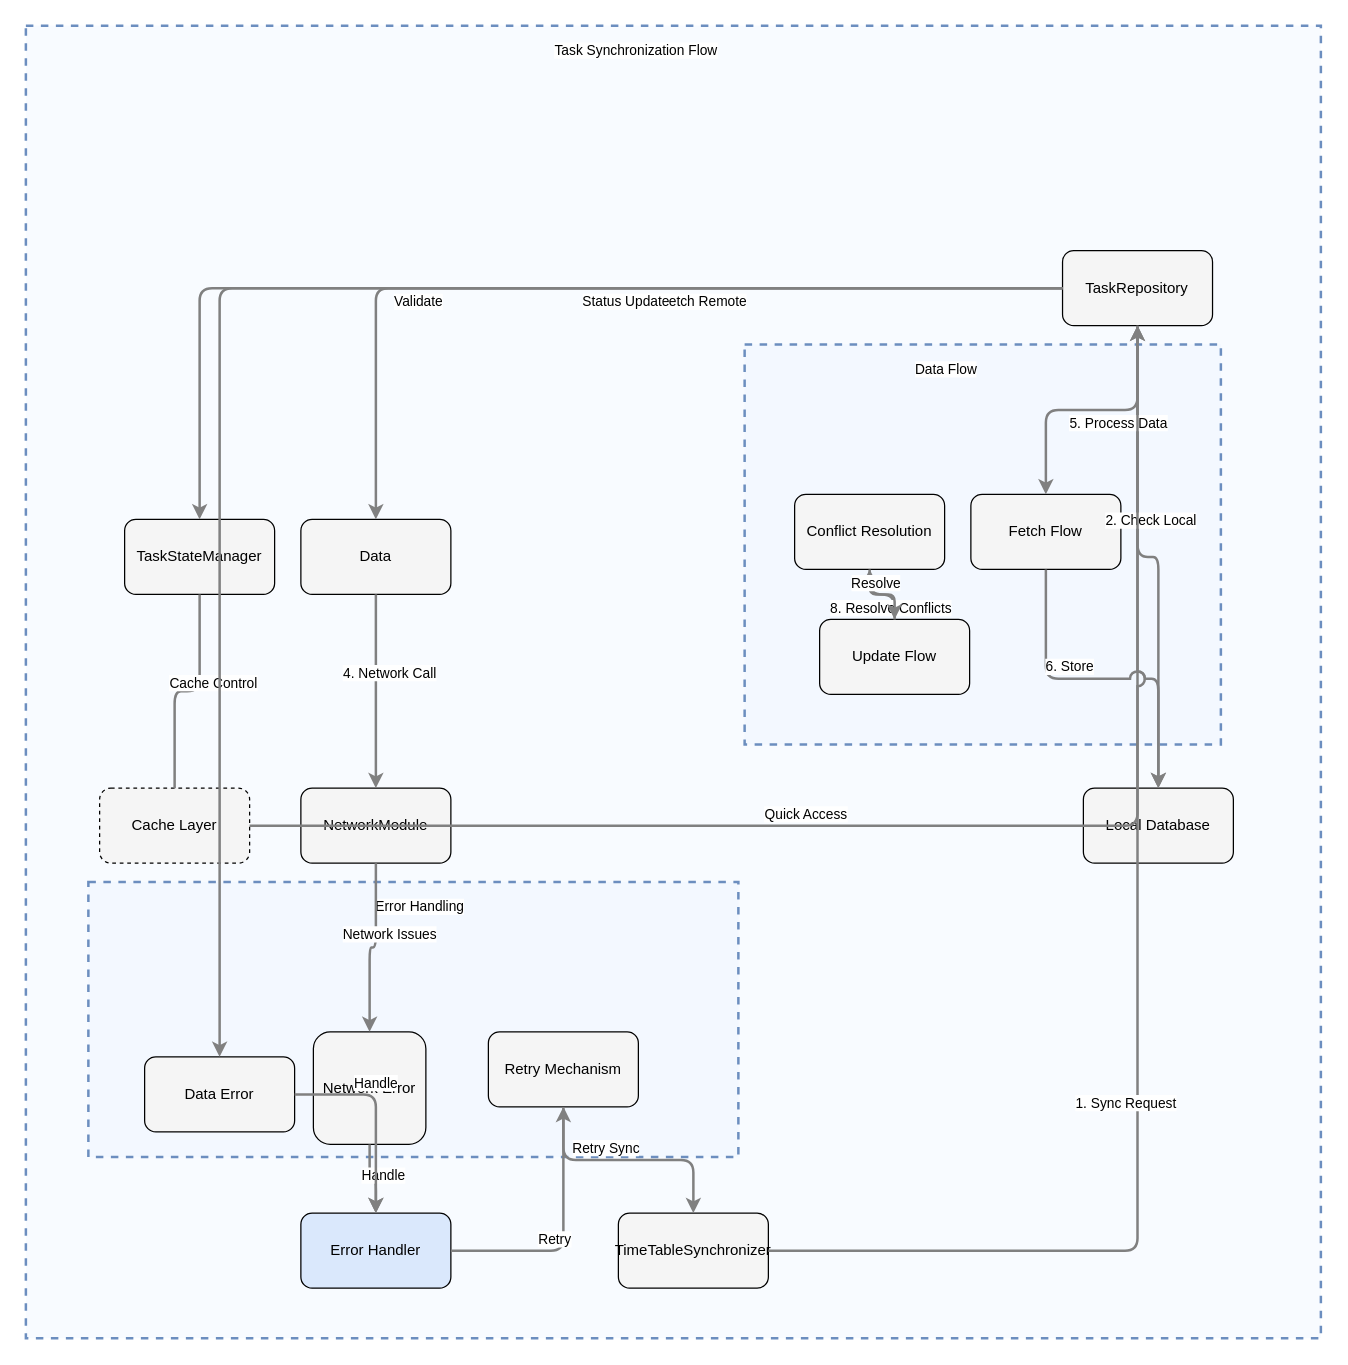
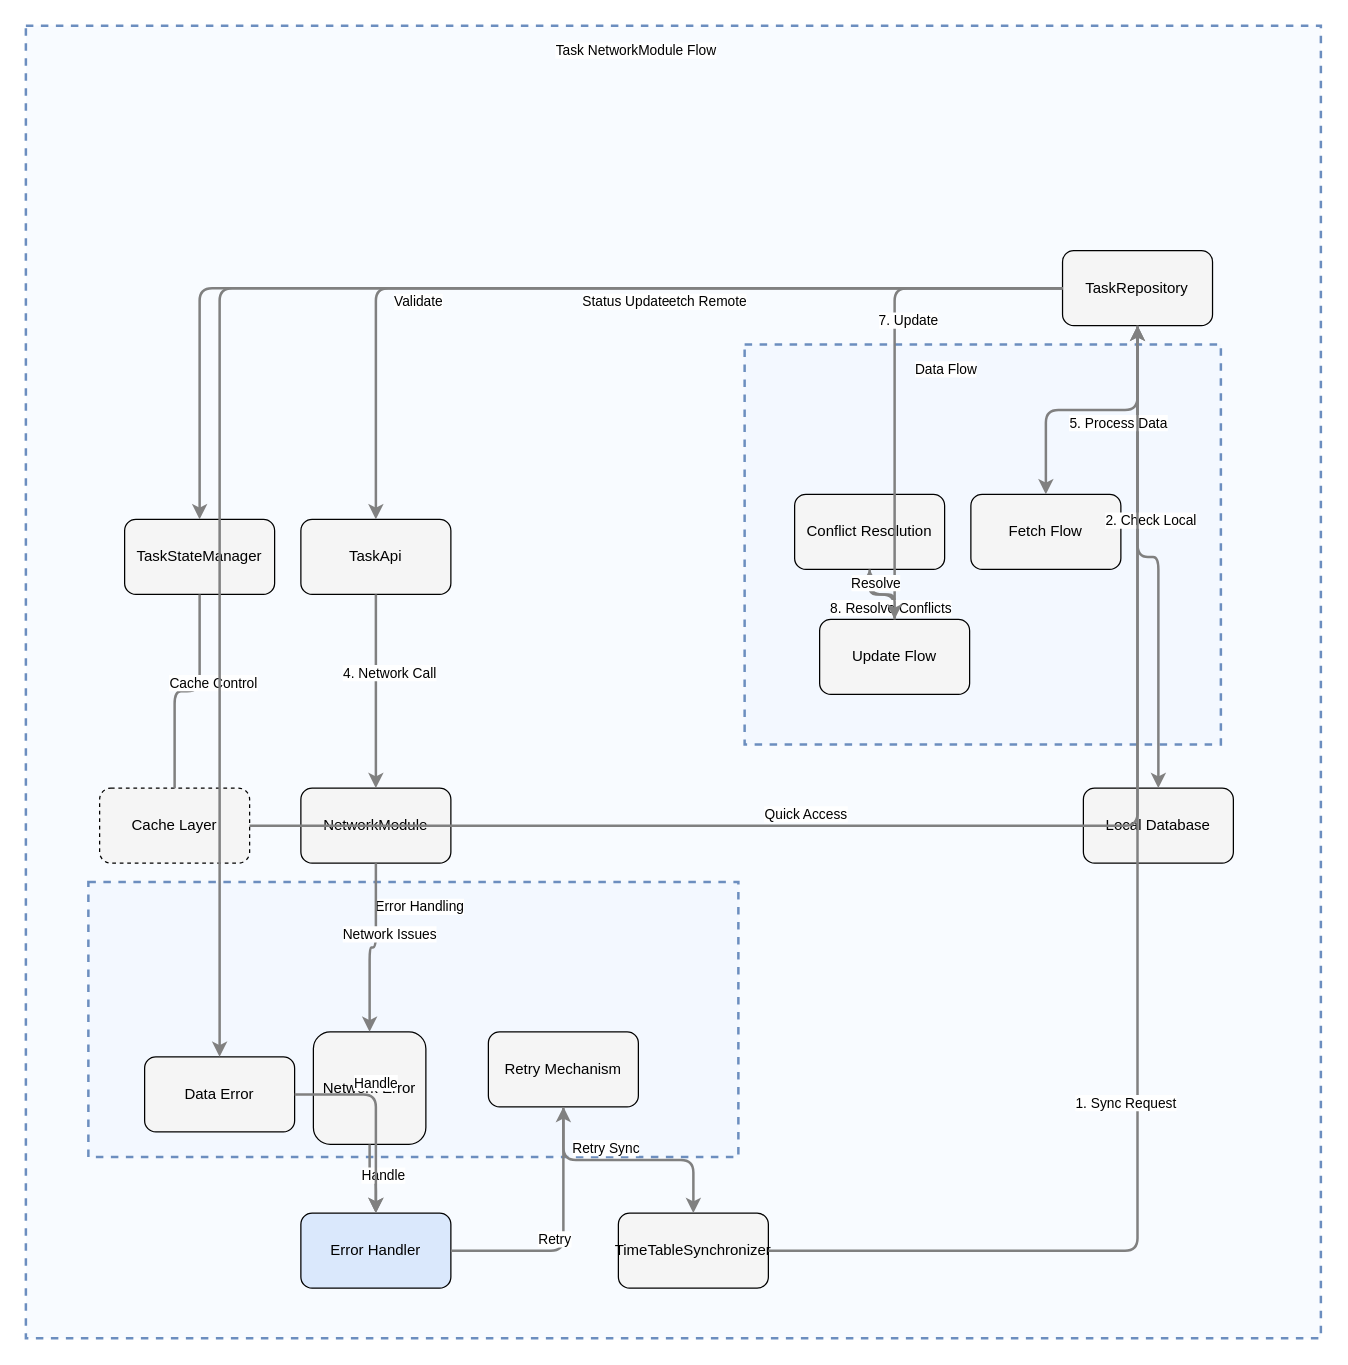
- <mxCell id="7" value="Task Synchronization Flow" style="edgeLabel;html=1;align=center;verticalAlign=middle;resizable=0;labelBackgroundColor=white;spacing=5" vertex="1" parent="1"><mxGeometry x="28" y="28" width="960" height="24" as="geometry" /></mxCell>
+ <mxCell id="7" value="Task NetworkModule Flow" style="edgeLabel;html=1;align=center;verticalAlign=middle;resizable=0;labelBackgroundColor=white;spacing=5" vertex="1" parent="1"><mxGeometry x="28" y="28" width="960" height="24" as="geometry" /></mxCell>
+ <mxCell id="34" style="edgeStyle=orthogonalEdgeStyle;rounded=1;orthogonalLoop=1;jettySize=auto;html=1;strokeColor=#808080;strokeWidth=2;jumpStyle=arc;jumpSize=10;spacing=15;labelBackgroundColor=white;labelBorderColor=none" edge="1" parent="1" source="9" target="17"><mxGeometry relative="1" as="geometry" /></mxCell>
+ <mxCell id="35" value="7. Update" style="edgeLabel;html=1;align=center;verticalAlign=middle;resizable=0;points=[];" vertex="1" connectable="0" parent="34"><mxGeometry x="-0.2" y="10" relative="1" as="geometry"><mxPoint as="offset" /></mxGeometry></mxCell>
- <mxCell id="10" value="Data" style="rounded=1;whiteSpace=wrap;html=1;fillColor=#f5f5f5" vertex="1" parent="6"><mxGeometry x="220" y="395" width="120" height="60" as="geometry" /></mxCell>
+ <mxCell id="10" value="TaskApi" style="rounded=1;whiteSpace=wrap;html=1;fillColor=#f5f5f5" vertex="1" parent="6"><mxGeometry x="220" y="395" width="120" height="60" as="geometry" /></mxCell>
- <mxCell id="32" style="edgeStyle=orthogonalEdgeStyle;rounded=1;orthogonalLoop=1;jettySize=auto;html=1;strokeColor=#808080;strokeWidth=2;jumpStyle=arc;jumpSize=10;spacing=15;labelBackgroundColor=white;labelBorderColor=none" edge="1" parent="1" source="16" target="11"><mxGeometry relative="1" as="geometry" /></mxCell>
- <mxCell id="33" value="6. Store" style="edgeLabel;html=1;align=center;verticalAlign=middle;resizable=0;points=[];" vertex="1" connectable="0" parent="32"><mxGeometry x="-0.2" y="10" relative="1" as="geometry"><mxPoint as="offset" /></mxGeometry></mxCell>
